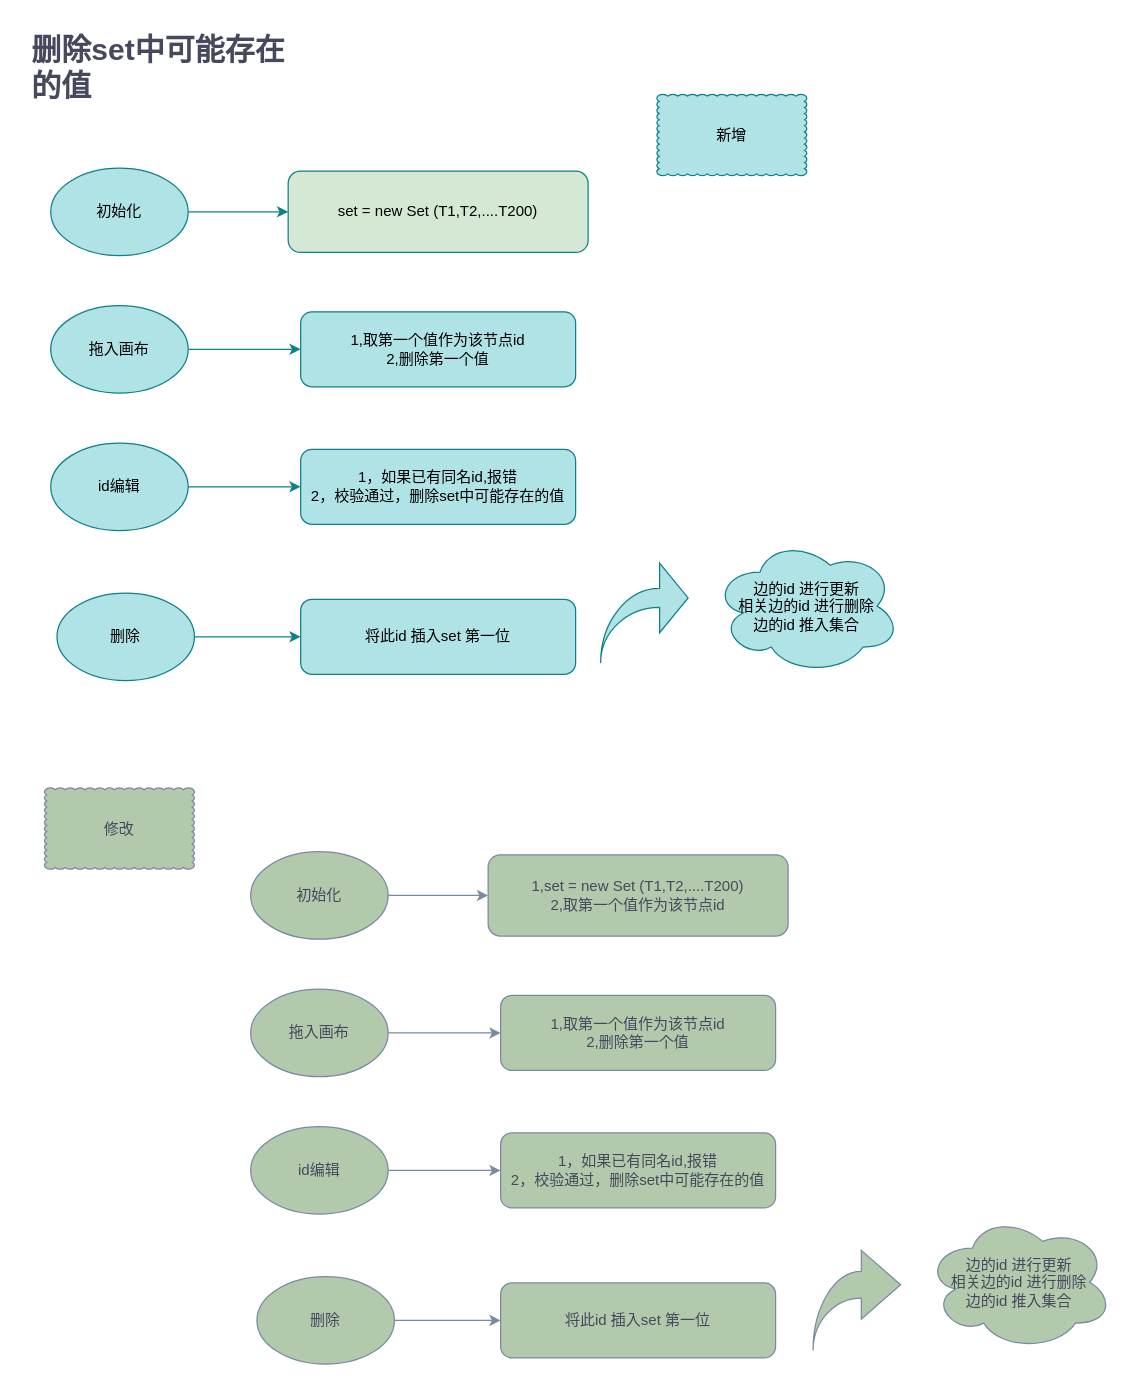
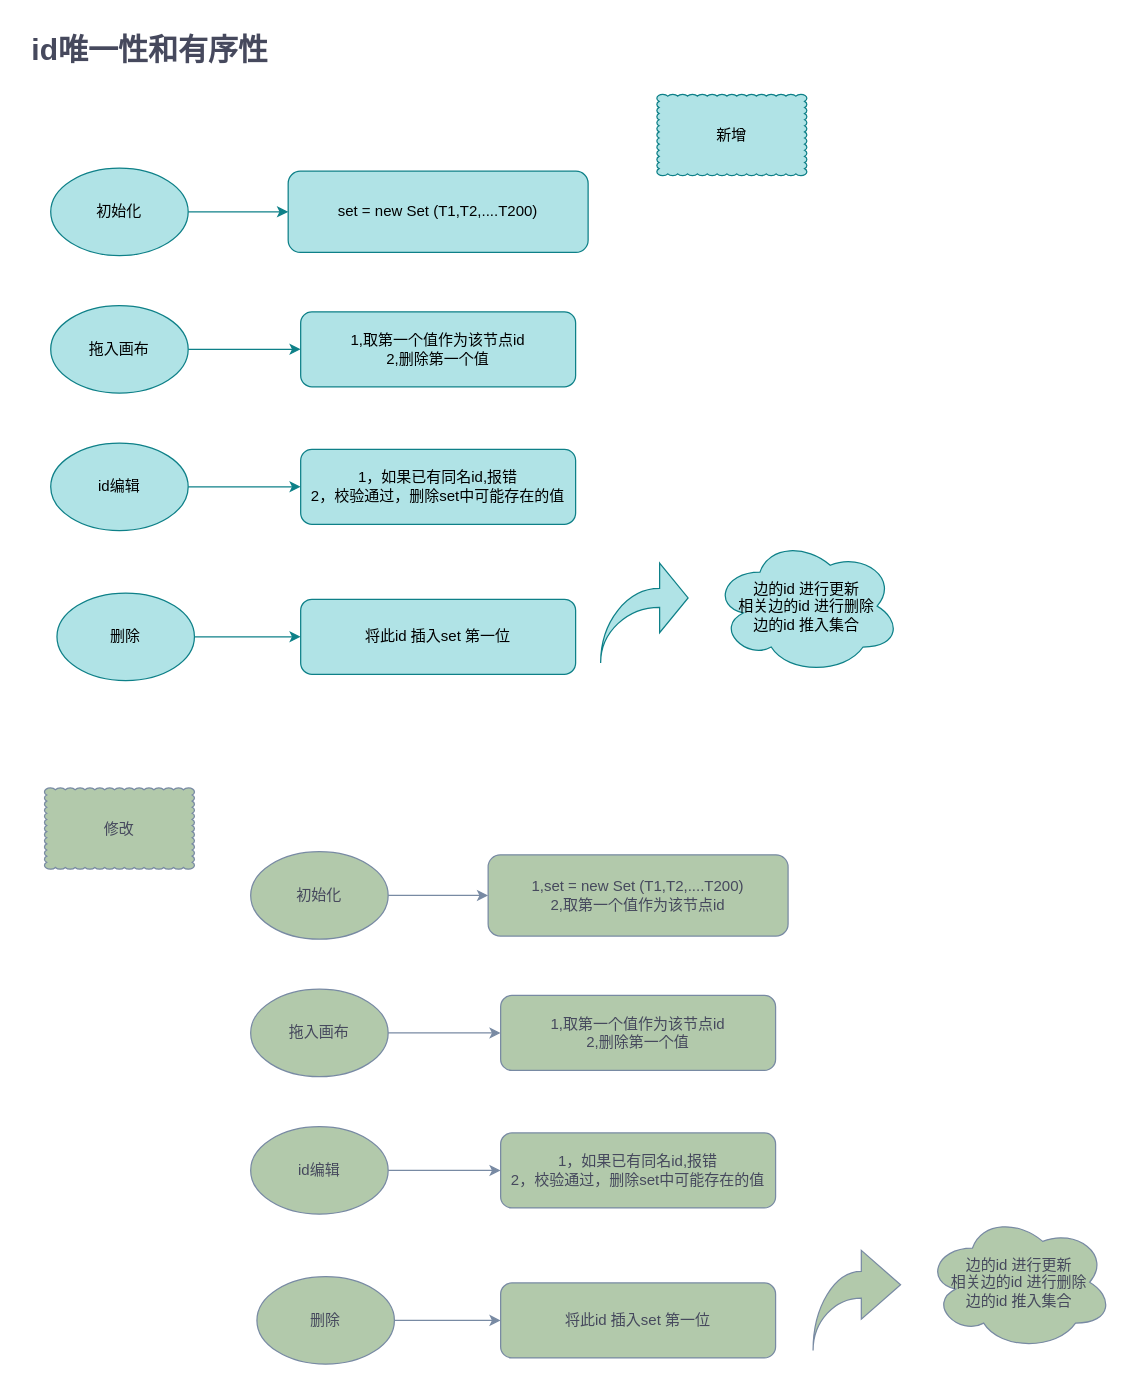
- <mxCell id="2" value="&lt;h1&gt;删除set中可能存在的值&lt;/h1&gt;&lt;p&gt;&lt;br&gt;&lt;/p&gt;" style="text;html=1;strokeColor=none;fillColor=none;spacing=5;spacingTop=-20;whiteSpace=wrap;overflow=hidden;rounded=0;fontColor=#46495D;" parent="1" vertex="1"><mxGeometry x="20" y="20" width="220" height="120" as="geometry" /></mxCell>
+ <mxCell id="2" value="&lt;h1&gt;id唯一性和有序性&lt;/h1&gt;&lt;p&gt;&lt;br&gt;&lt;/p&gt;" style="text;html=1;strokeColor=none;fillColor=none;spacing=5;spacingTop=-20;whiteSpace=wrap;overflow=hidden;rounded=0;fontColor=#46495D;" parent="1" vertex="1"><mxGeometry x="20" y="20" width="220" height="120" as="geometry" /></mxCell>
- <mxCell id="5" value="set = new Set (T1,T2,....T200)" style="rounded=1;whiteSpace=wrap;html=1;fillColor=#d5e8d4;strokeColor=#0e8088;" parent="1" vertex="1"><mxGeometry x="230" y="136.5" width="240" height="65" as="geometry" /></mxCell>
+ <mxCell id="5" value="set = new Set (T1,T2,....T200)" style="rounded=1;whiteSpace=wrap;html=1;fillColor=#b0e3e6;strokeColor=#0e8088;" parent="1" vertex="1"><mxGeometry x="230" y="136.5" width="240" height="65" as="geometry" /></mxCell>
